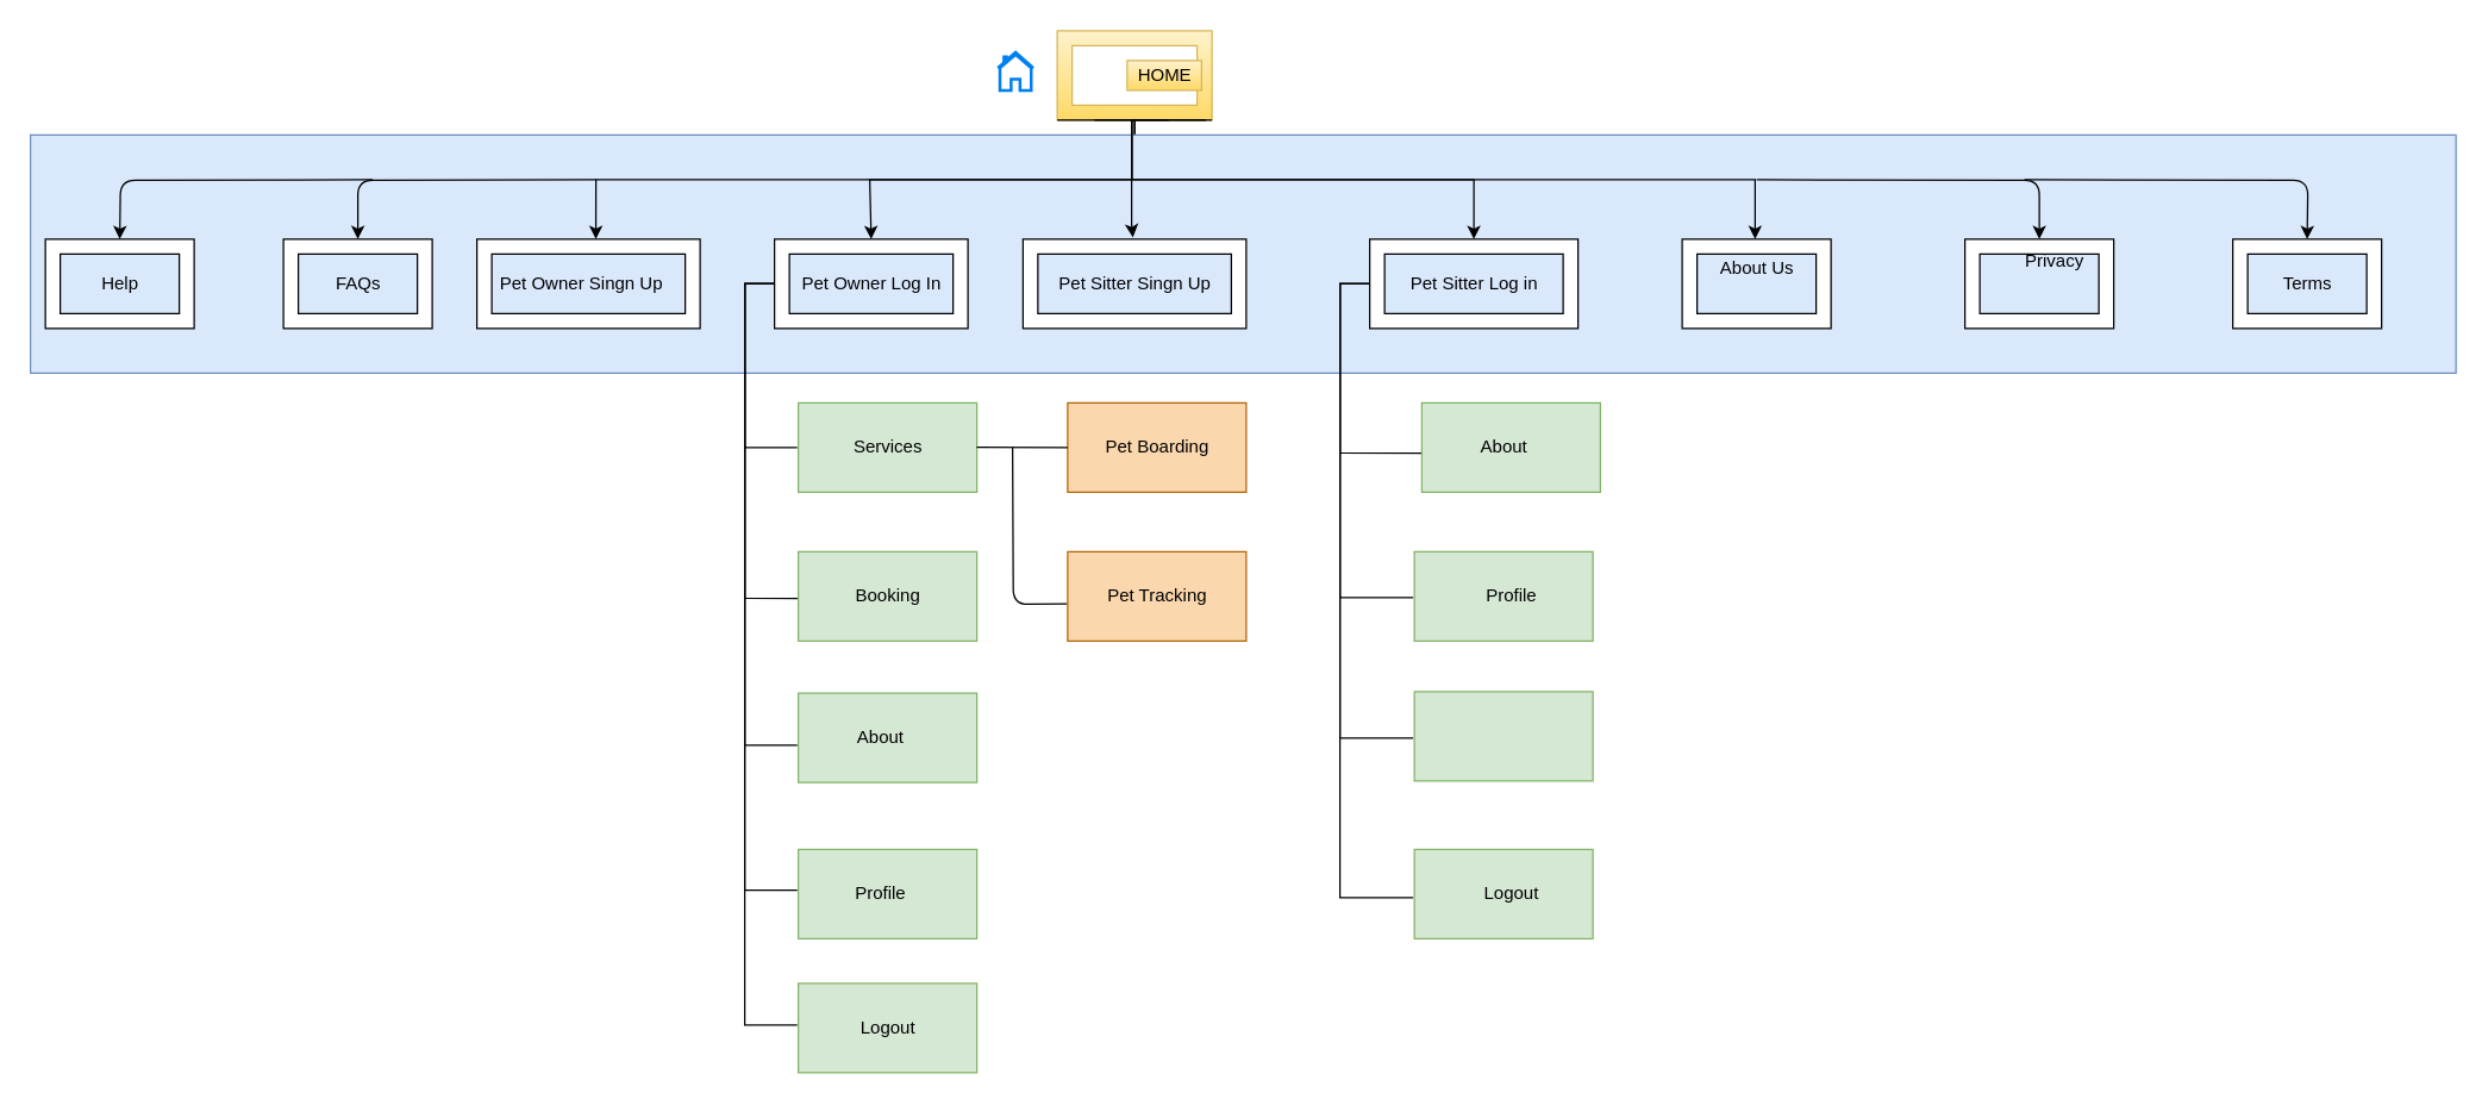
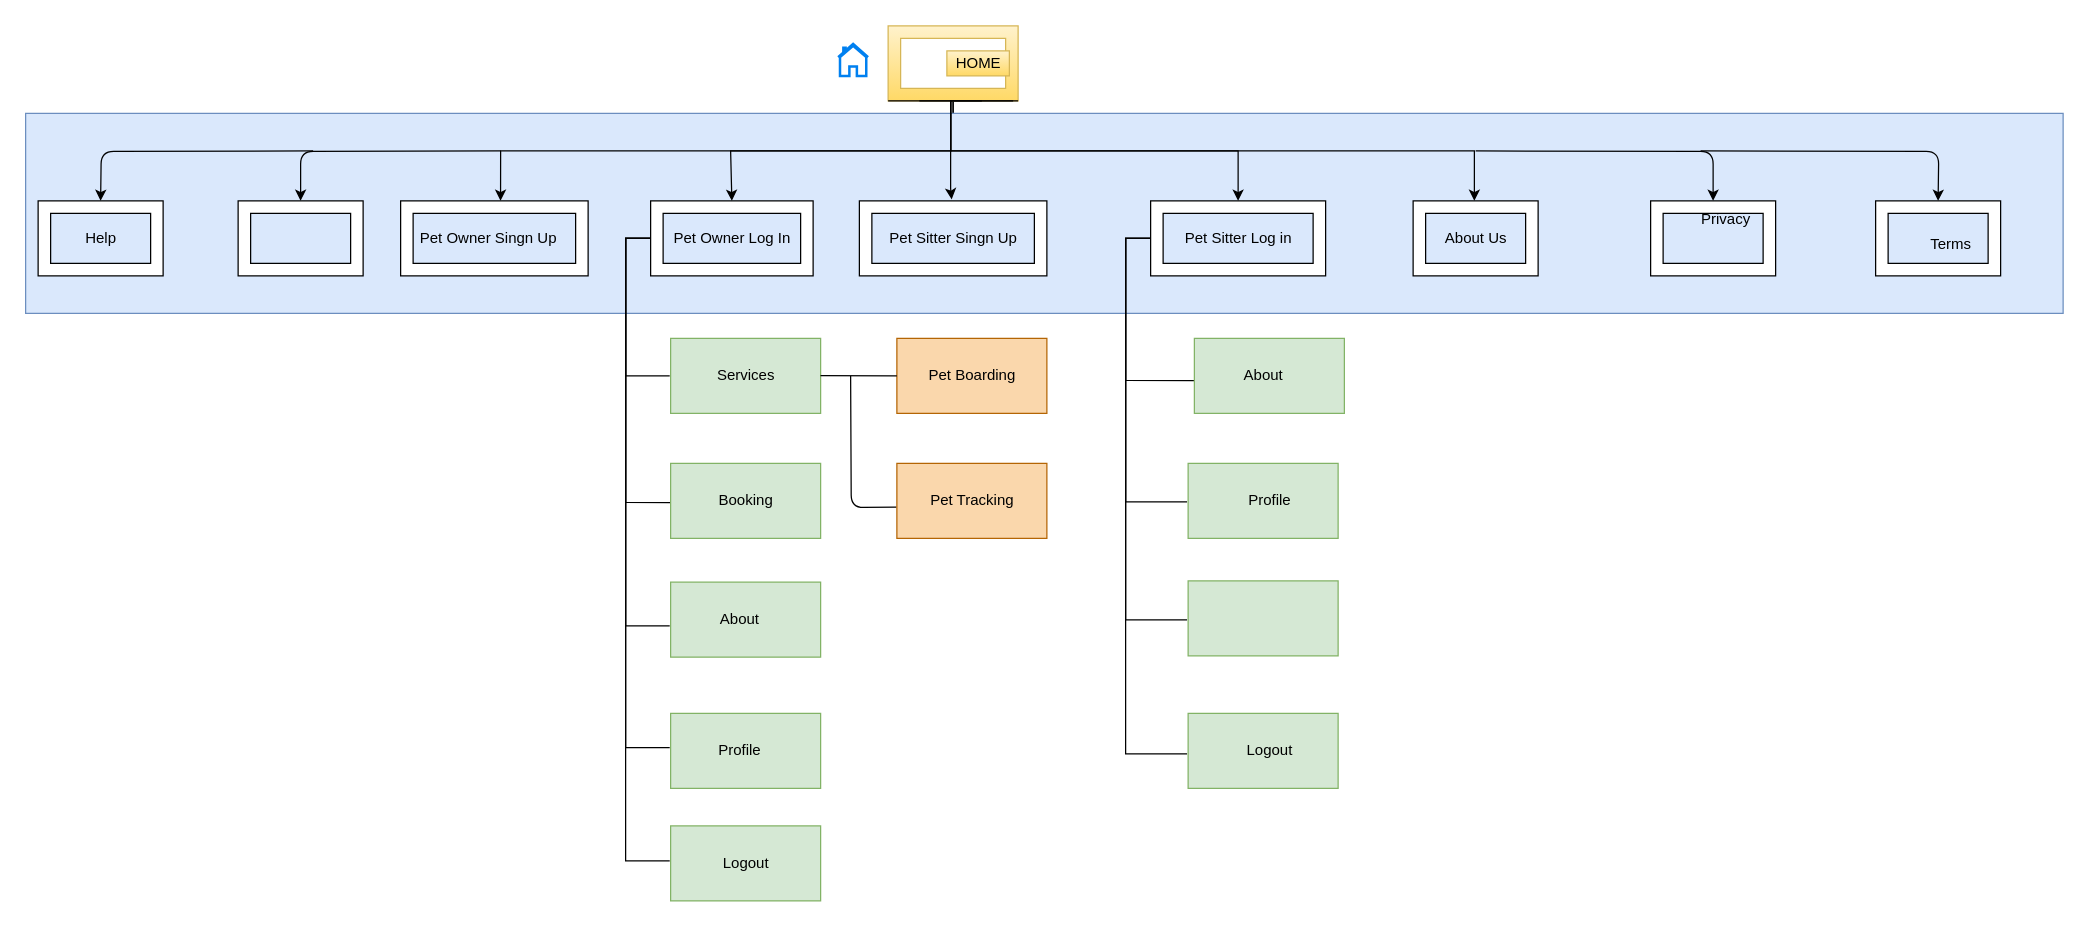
- <mxCell id="28" value="About Us" style="text;html=1;align=center;verticalAlign=middle;resizable=0;points=[];autosize=1;strokeColor=none;fillColor=none;" parent="1" vertex="1"><mxGeometry x="1145" y="170" width="70" height="20" as="geometry" /></mxCell>
+ <mxCell id="28" value="About Us" style="text;html=1;align=center;verticalAlign=middle;resizable=0;points=[];autosize=1;strokeColor=none;fillColor=none;" parent="1" vertex="1"><mxGeometry x="1145" y="180" width="70" height="20" as="geometry" /></mxCell>
- <mxCell id="40" value="FAQs" style="text;html=1;align=center;verticalAlign=middle;resizable=0;points=[];autosize=1;strokeColor=none;fillColor=none;" vertex="1" parent="1"><mxGeometry x="215" y="180" width="50" height="20" as="geometry" /></mxCell>
- <mxCell id="41" value="Terms" style="text;html=1;align=center;verticalAlign=middle;resizable=0;points=[];autosize=1;strokeColor=none;fillColor=none;" vertex="1" parent="1"><mxGeometry x="1525" y="180" width="50" height="20" as="geometry" /></mxCell>
+ <mxCell id="41" value="Terms" style="text;html=1;align=center;verticalAlign=middle;resizable=0;points=[];autosize=1;strokeColor=none;fillColor=none;" vertex="1" parent="1"><mxGeometry x="1535" y="185" width="50" height="20" as="geometry" /></mxCell>
